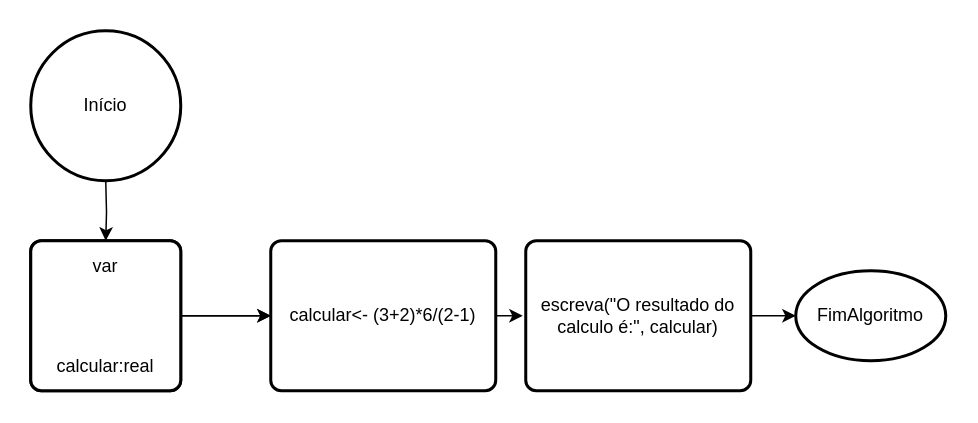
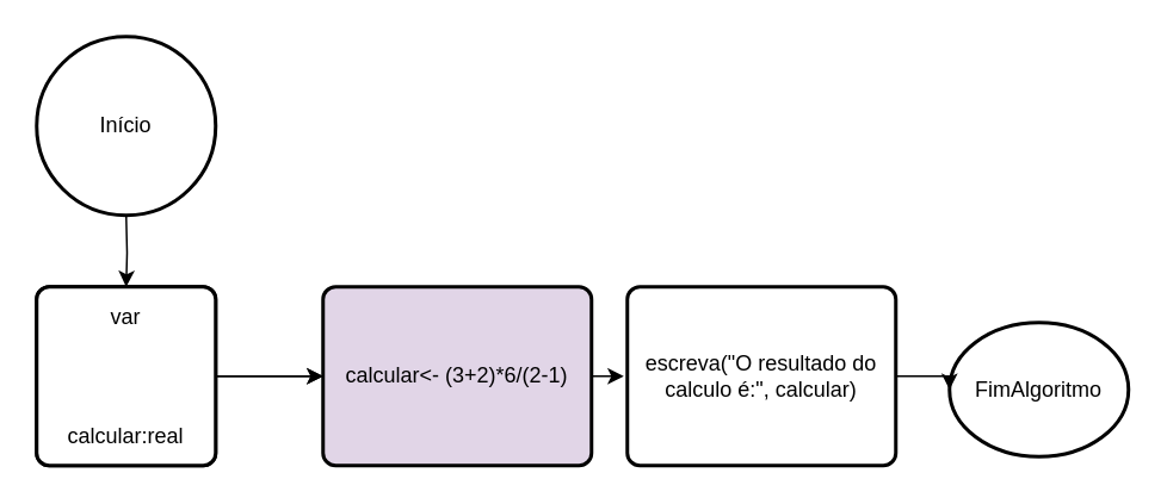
- <mxCell id="7" value="&lt;p class=&quot;MsoNormal&quot;&gt;&lt;span style=&quot;background-color: initial;&quot;&gt;calcular&amp;lt;- (3+2)*6/(2-1)&lt;/span&gt;&lt;/p&gt;" style="rounded=1;whiteSpace=wrap;html=1;absoluteArcSize=1;arcSize=14;strokeWidth=2;" vertex="1" parent="1"><mxGeometry x="180" y="160" width="150" height="100" as="geometry" /></mxCell>
+ <mxCell id="7" value="&lt;p class=&quot;MsoNormal&quot;&gt;&lt;span style=&quot;background-color: initial;&quot;&gt;calcular&amp;lt;- (3+2)*6/(2-1)&lt;/span&gt;&lt;/p&gt;" style="rounded=1;whiteSpace=wrap;html=1;absoluteArcSize=1;arcSize=14;strokeWidth=2;fillColor=#e1d5e7;" vertex="1" parent="1"><mxGeometry x="180" y="160" width="150" height="100" as="geometry" /></mxCell>
- <mxCell id="8" value="FimAlgoritmo" style="strokeWidth=2;html=1;shape=mxgraph.flowchart.start_1;whiteSpace=wrap;" vertex="1" parent="1"><mxGeometry x="530" y="180" width="100" height="60" as="geometry" /></mxCell>
+ <mxCell id="8" value="FimAlgoritmo" style="strokeWidth=2;html=1;shape=mxgraph.flowchart.start_1;whiteSpace=wrap;" vertex="1" parent="1"><mxGeometry x="530" y="180" width="100" height="75" as="geometry" /></mxCell>
